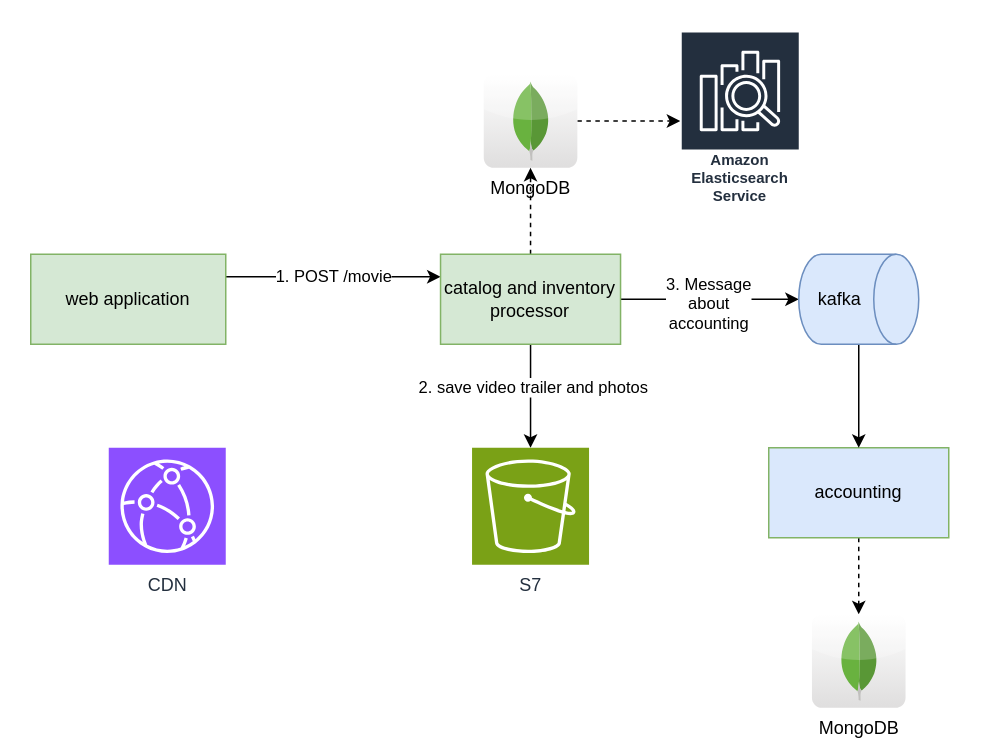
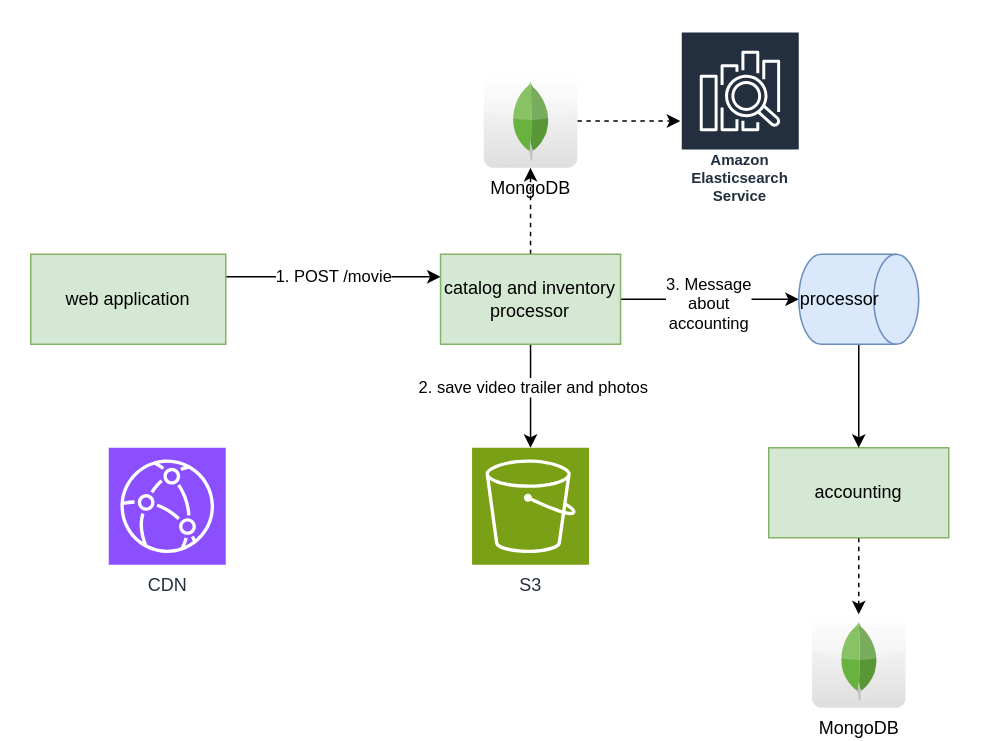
- <mxCell id="19" value="kafka" style="shape=cylinder3;whiteSpace=wrap;html=1;boundedLbl=1;backgroundOutline=1;size=15;direction=south;fillColor=#dae8fc;strokeColor=#6c8ebf;" vertex="1" parent="1"><mxGeometry x="532" y="169" width="80" height="60" as="geometry" /></mxCell>
+ <mxCell id="19" value="processor" style="shape=cylinder3;whiteSpace=wrap;html=1;boundedLbl=1;backgroundOutline=1;size=15;direction=south;fillColor=#dae8fc;strokeColor=#6c8ebf;" vertex="1" parent="1"><mxGeometry x="532" y="169" width="80" height="60" as="geometry" /></mxCell>
- <mxCell id="17" value="accounting" style="rounded=0;whiteSpace=wrap;html=1;fillColor=#dae8fc;strokeColor=#82b366;" vertex="1" parent="1"><mxGeometry x="512" y="298" width="120" height="60" as="geometry" /></mxCell>
+ <mxCell id="17" value="accounting" style="rounded=0;whiteSpace=wrap;html=1;fillColor=#d5e8d4;strokeColor=#82b366;" vertex="1" parent="1"><mxGeometry x="512" y="298" width="120" height="60" as="geometry" /></mxCell>
- <mxCell id="15" value="S7" style="sketch=0;points=[[0,0,0],[0.25,0,0],[0.5,0,0],[0.75,0,0],[1,0,0],[0,1,0],[0.25,1,0],[0.5,1,0],[0.75,1,0],[1,1,0],[0,0.25,0],[0,0.5,0],[0,0.75,0],[1,0.25,0],[1,0.5,0],[1,0.75,0]];outlineConnect=0;fontColor=#232F3E;fillColor=#7AA116;strokeColor=#ffffff;dashed=0;verticalLabelPosition=bottom;verticalAlign=top;align=center;html=1;fontSize=12;fontStyle=0;aspect=fixed;shape=mxgraph.aws4.resourceIcon;resIcon=mxgraph.aws4.s3;" vertex="1" parent="1"><mxGeometry x="314.2" y="298" width="78" height="78" as="geometry" /></mxCell>
+ <mxCell id="15" value="S3" style="sketch=0;points=[[0,0,0],[0.25,0,0],[0.5,0,0],[0.75,0,0],[1,0,0],[0,1,0],[0.25,1,0],[0.5,1,0],[0.75,1,0],[1,1,0],[0,0.25,0],[0,0.5,0],[0,0.75,0],[1,0.25,0],[1,0.5,0],[1,0.75,0]];outlineConnect=0;fontColor=#232F3E;fillColor=#7AA116;strokeColor=#ffffff;dashed=0;verticalLabelPosition=bottom;verticalAlign=top;align=center;html=1;fontSize=12;fontStyle=0;aspect=fixed;shape=mxgraph.aws4.resourceIcon;resIcon=mxgraph.aws4.s3;" vertex="1" parent="1"><mxGeometry x="314.2" y="298" width="78" height="78" as="geometry" /></mxCell>
